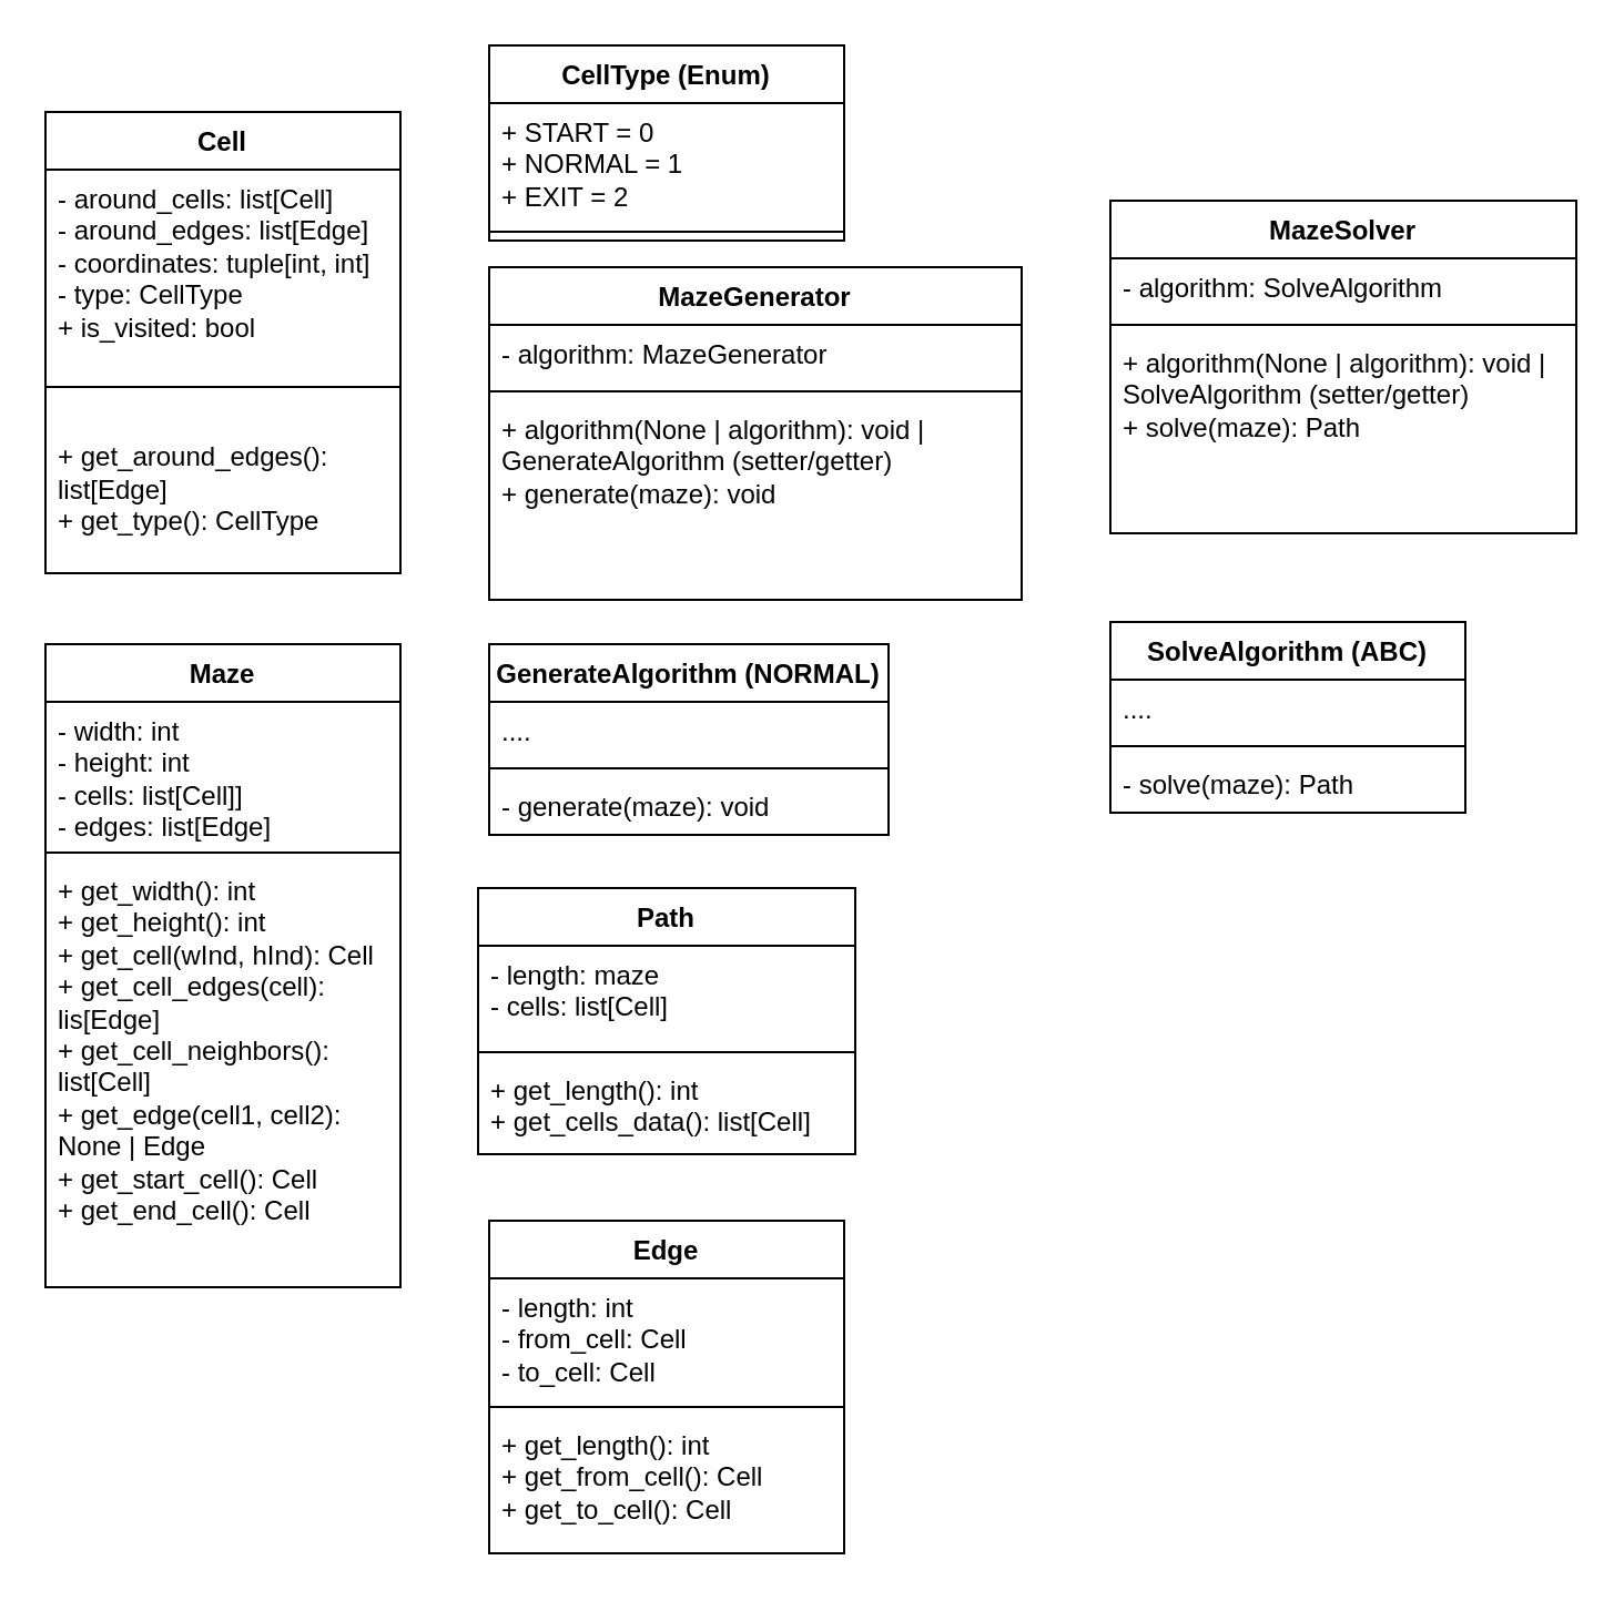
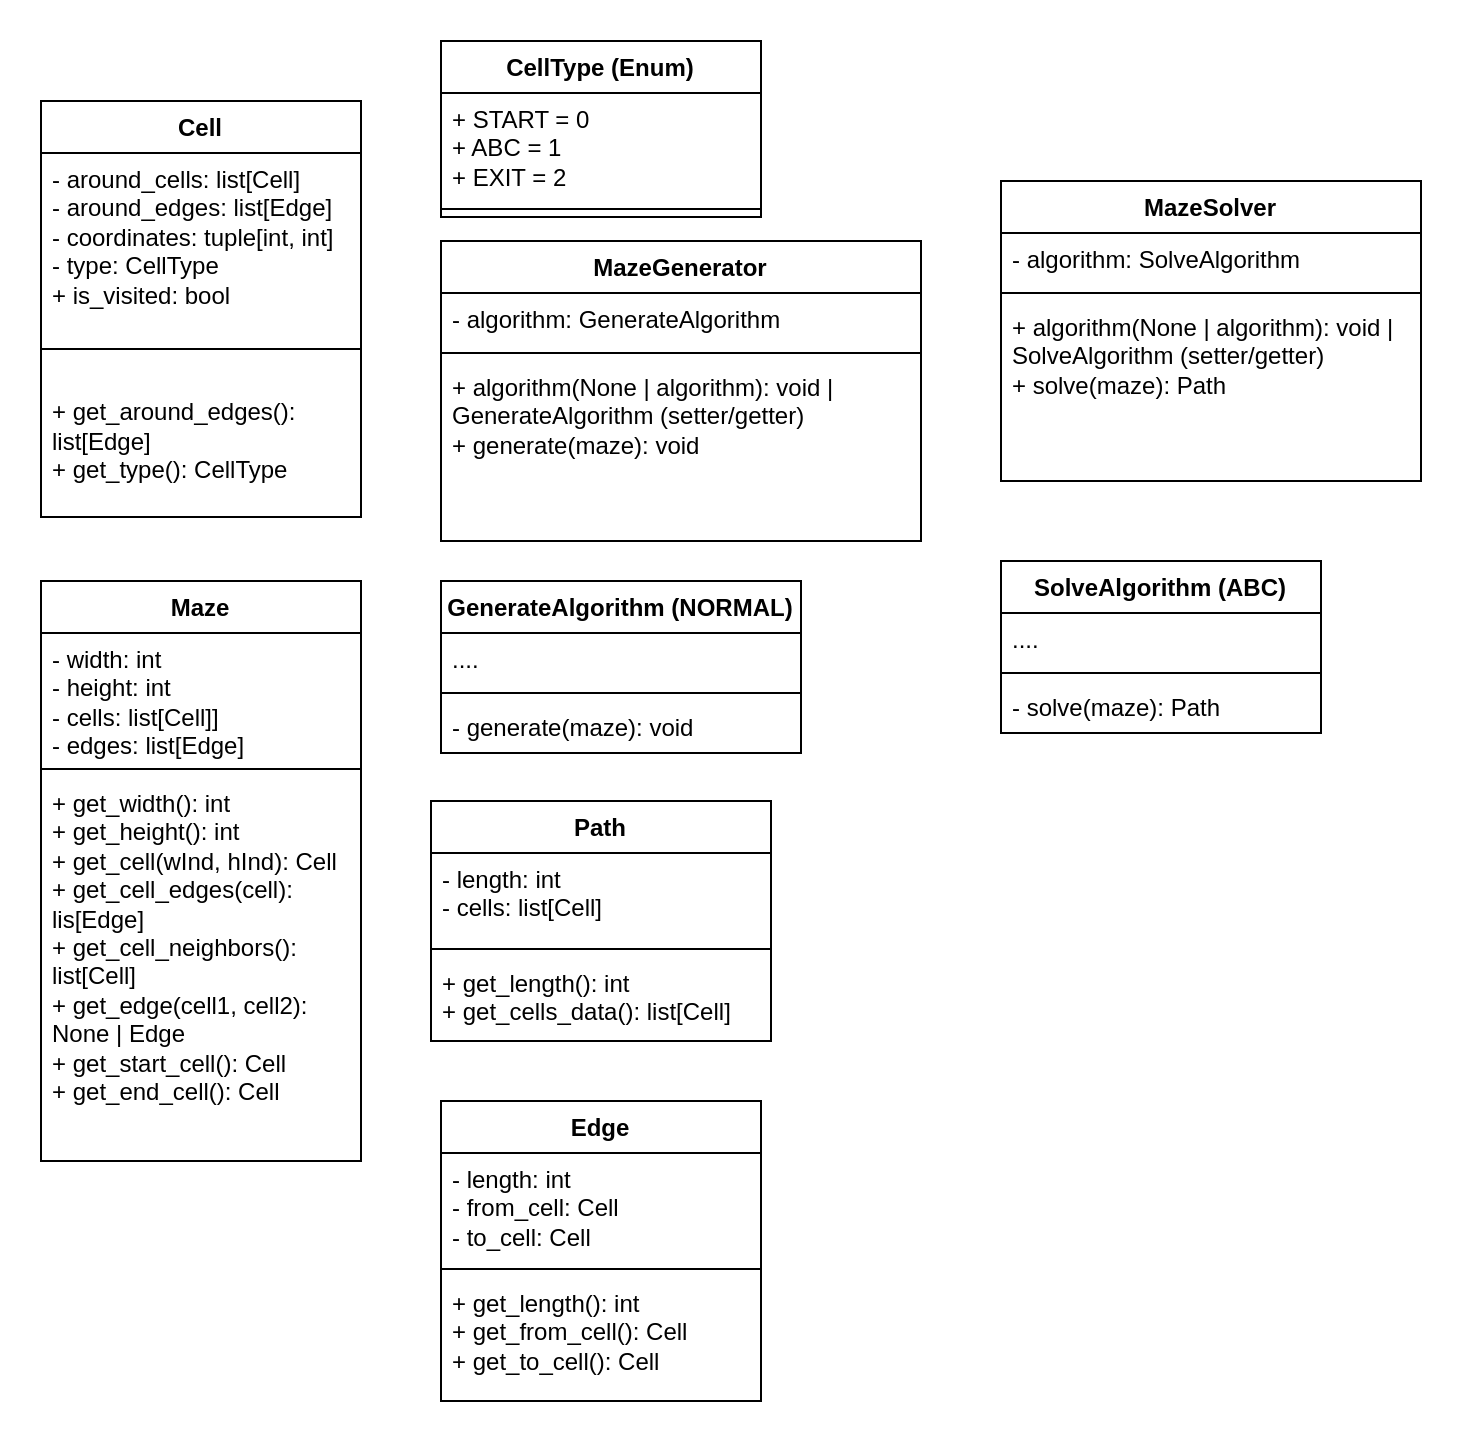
- <mxCell id="35" value="&lt;div&gt;+ START = 0&lt;/div&gt;&lt;div&gt;+ NORMAL = 1&lt;/div&gt;&lt;div&gt;+ EXIT = 2&lt;/div&gt;" style="text;strokeColor=none;fillColor=none;align=left;verticalAlign=top;spacingLeft=4;spacingRight=4;overflow=hidden;rotatable=0;points=[[0,0.5],[1,0.5]];portConstraint=eastwest;whiteSpace=wrap;html=1;" vertex="1" parent="34"><mxGeometry y="26" width="160" height="54" as="geometry" /></mxCell>
+ <mxCell id="35" value="&lt;div&gt;+ START = 0&lt;/div&gt;&lt;div&gt;+ ABC = 1&lt;/div&gt;&lt;div&gt;+ EXIT = 2&lt;/div&gt;" style="text;strokeColor=none;fillColor=none;align=left;verticalAlign=top;spacingLeft=4;spacingRight=4;overflow=hidden;rotatable=0;points=[[0,0.5],[1,0.5]];portConstraint=eastwest;whiteSpace=wrap;html=1;" vertex="1" parent="34"><mxGeometry y="26" width="160" height="54" as="geometry" /></mxCell>
- <mxCell id="7" value="- algorithm: MazeGenerator" style="text;strokeColor=none;fillColor=none;align=left;verticalAlign=top;spacingLeft=4;spacingRight=4;overflow=hidden;rotatable=0;points=[[0,0.5],[1,0.5]];portConstraint=eastwest;whiteSpace=wrap;html=1;" parent="6" vertex="1"><mxGeometry y="26" width="240" height="26" as="geometry" /></mxCell>
+ <mxCell id="7" value="- algorithm: GenerateAlgorithm" style="text;strokeColor=none;fillColor=none;align=left;verticalAlign=top;spacingLeft=4;spacingRight=4;overflow=hidden;rotatable=0;points=[[0,0.5],[1,0.5]];portConstraint=eastwest;whiteSpace=wrap;html=1;" parent="6" vertex="1"><mxGeometry y="26" width="240" height="26" as="geometry" /></mxCell>
- <mxCell id="31" value="&lt;div&gt;- length: maze&lt;/div&gt;&lt;div&gt;- cells: list[Cell]&lt;/div&gt;" style="text;strokeColor=none;fillColor=none;align=left;verticalAlign=top;spacingLeft=4;spacingRight=4;overflow=hidden;rotatable=0;points=[[0,0.5],[1,0.5]];portConstraint=eastwest;whiteSpace=wrap;html=1;" vertex="1" parent="30"><mxGeometry y="26" width="170" height="44" as="geometry" /></mxCell>
+ <mxCell id="31" value="&lt;div&gt;- length: int&lt;/div&gt;&lt;div&gt;- cells: list[Cell]&lt;/div&gt;" style="text;strokeColor=none;fillColor=none;align=left;verticalAlign=top;spacingLeft=4;spacingRight=4;overflow=hidden;rotatable=0;points=[[0,0.5],[1,0.5]];portConstraint=eastwest;whiteSpace=wrap;html=1;" vertex="1" parent="30"><mxGeometry y="26" width="170" height="44" as="geometry" /></mxCell>
